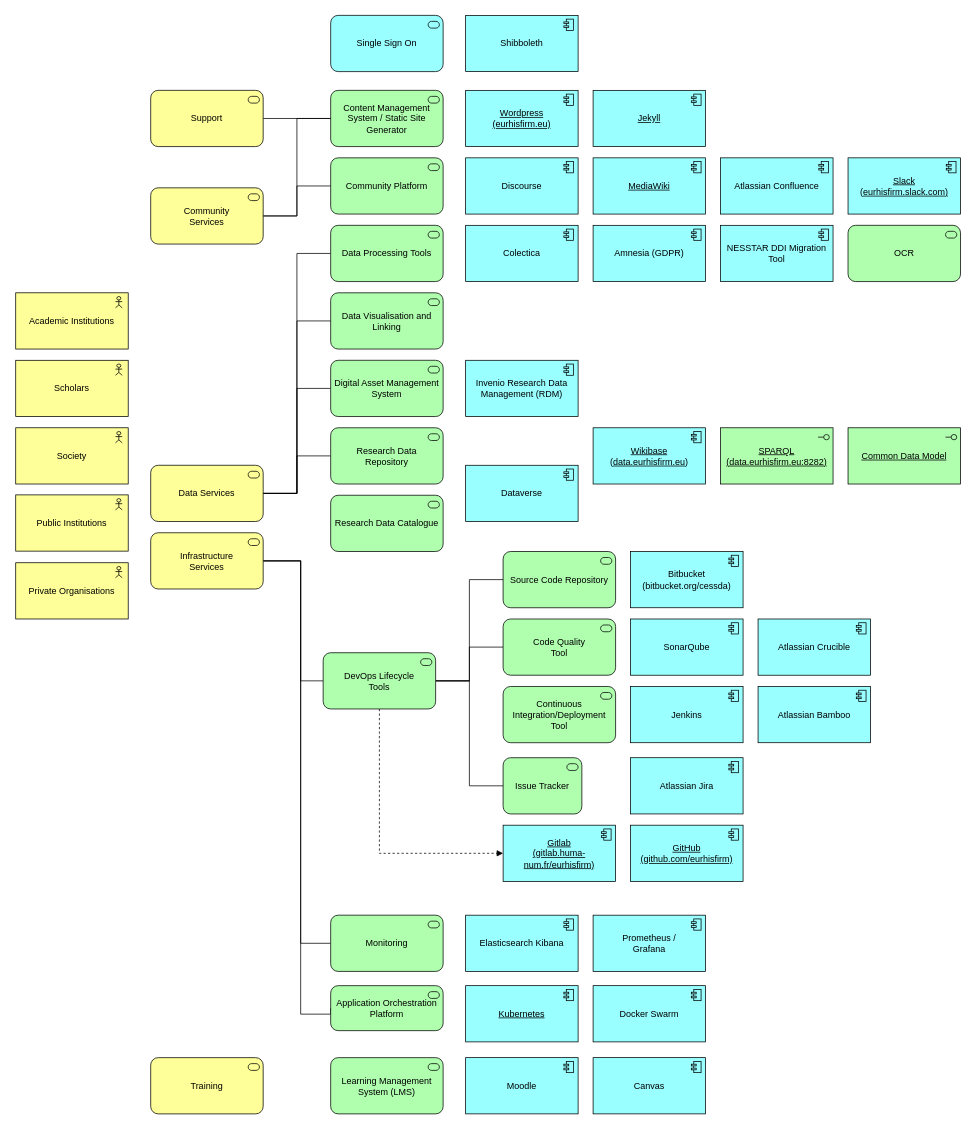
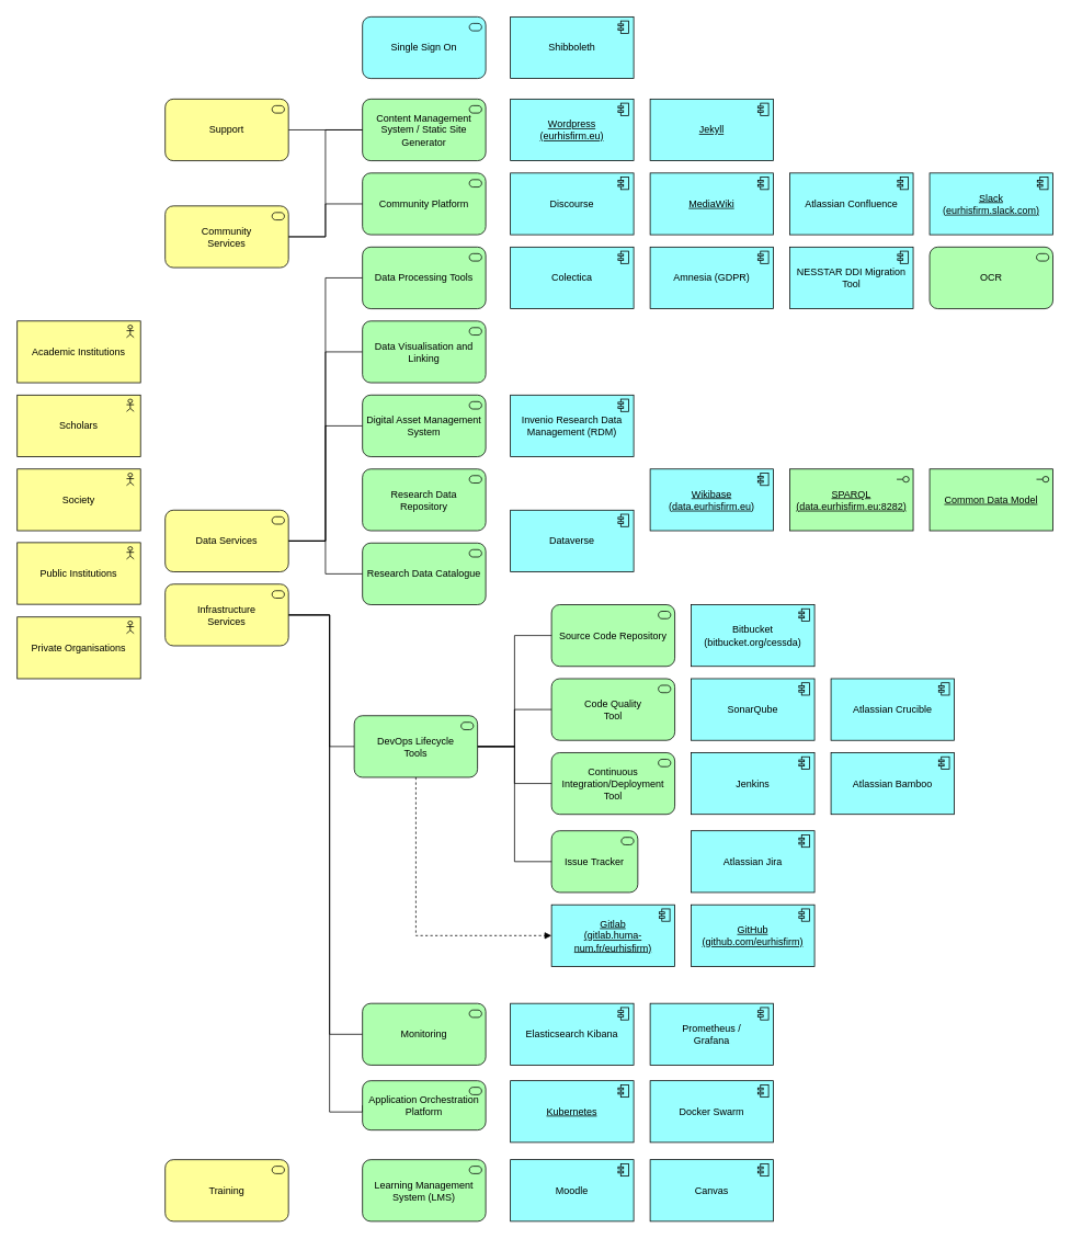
- <mxCell id="10" style="edgeStyle=orthogonalEdgeStyle;rounded=0;orthogonalLoop=1;jettySize=auto;html=1;exitX=1;exitY=0.5;exitDx=0;exitDy=0;exitPerimeter=0;entryX=0;entryY=0.5;entryDx=0;entryDy=0;entryPerimeter=0;endArrow=none;endFill=0;" parent="1" source="15" target="25" edge="1"><mxGeometry relative="1" as="geometry" /></mxCell>
+ <mxCell id="11" style="edgeStyle=orthogonalEdgeStyle;rounded=0;orthogonalLoop=1;jettySize=auto;html=1;exitX=1;exitY=0.5;exitDx=0;exitDy=0;exitPerimeter=0;entryX=0;entryY=0.5;entryDx=0;entryDy=0;entryPerimeter=0;endArrow=none;endFill=0;" parent="1" source="15" target="27" edge="1"><mxGeometry relative="1" as="geometry" /></mxCell>
+ <mxCell id="38" style="edgeStyle=orthogonalEdgeStyle;rounded=0;orthogonalLoop=1;jettySize=auto;html=1;exitX=1;exitY=0.5;exitDx=0;exitDy=0;exitPerimeter=0;entryX=0;entryY=0.5;entryDx=0;entryDy=0;entryPerimeter=0;endArrow=none;endFill=0;" parent="1" source="42" target="17" edge="1"><mxGeometry relative="1" as="geometry" /></mxCell>
